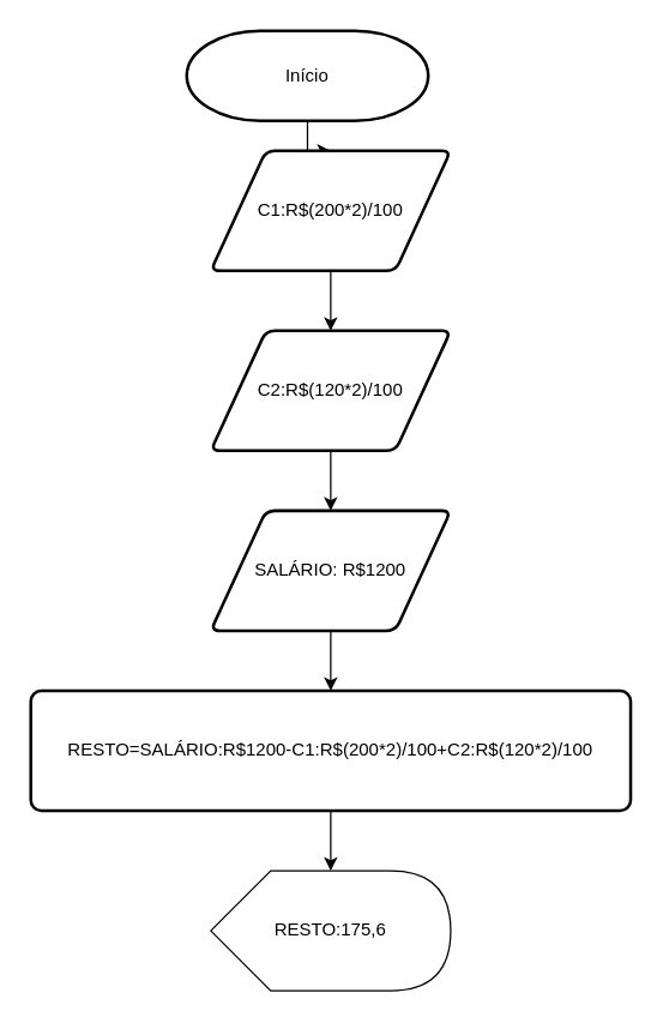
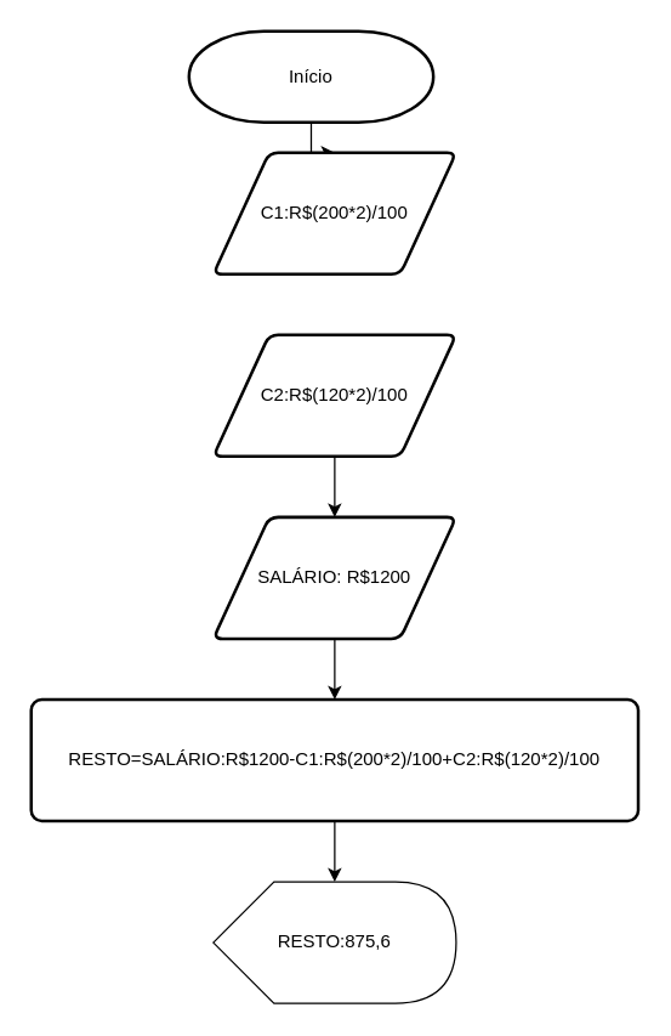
- <mxCell id="6" style="edgeStyle=orthogonalEdgeStyle;rounded=0;orthogonalLoop=1;jettySize=auto;html=1;entryX=0.5;entryY=0;entryDx=0;entryDy=0;" edge="1" parent="1" source="7" target="9"><mxGeometry relative="1" as="geometry" /></mxCell>
- <mxCell id="12" value="RESTO:175,6" style="shape=display;whiteSpace=wrap;html=1;" vertex="1" parent="1"><mxGeometry x="140" y="580" width="160" height="80" as="geometry" /></mxCell>
+ <mxCell id="12" value="RESTO:875,6" style="shape=display;whiteSpace=wrap;html=1;" vertex="1" parent="1"><mxGeometry x="140" y="580" width="160" height="80" as="geometry" /></mxCell>
